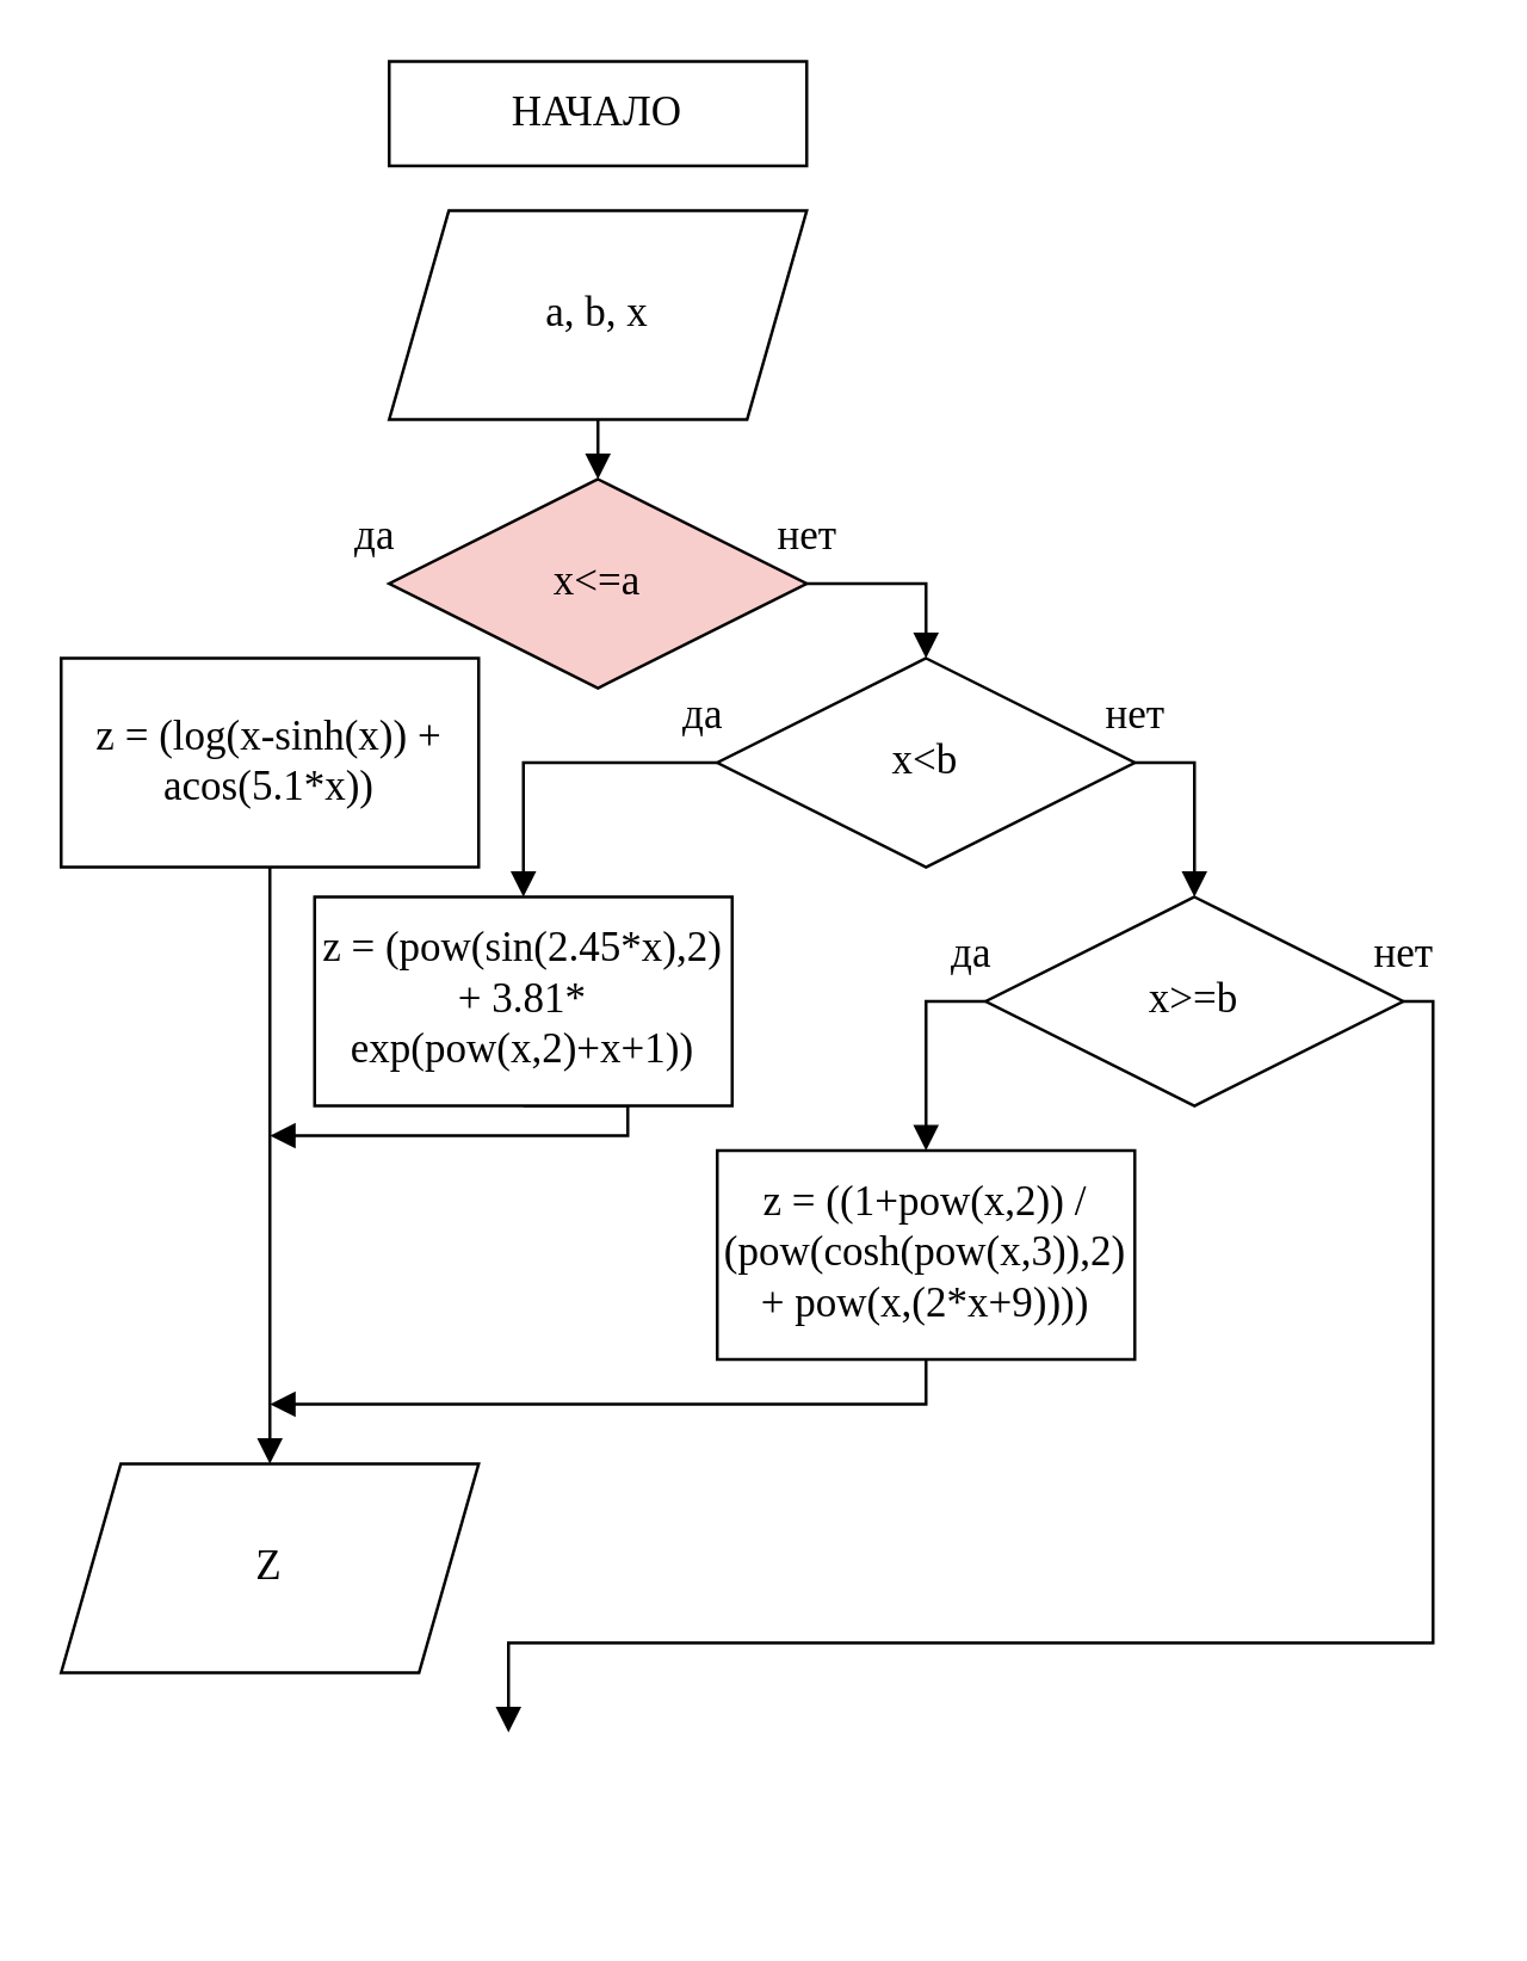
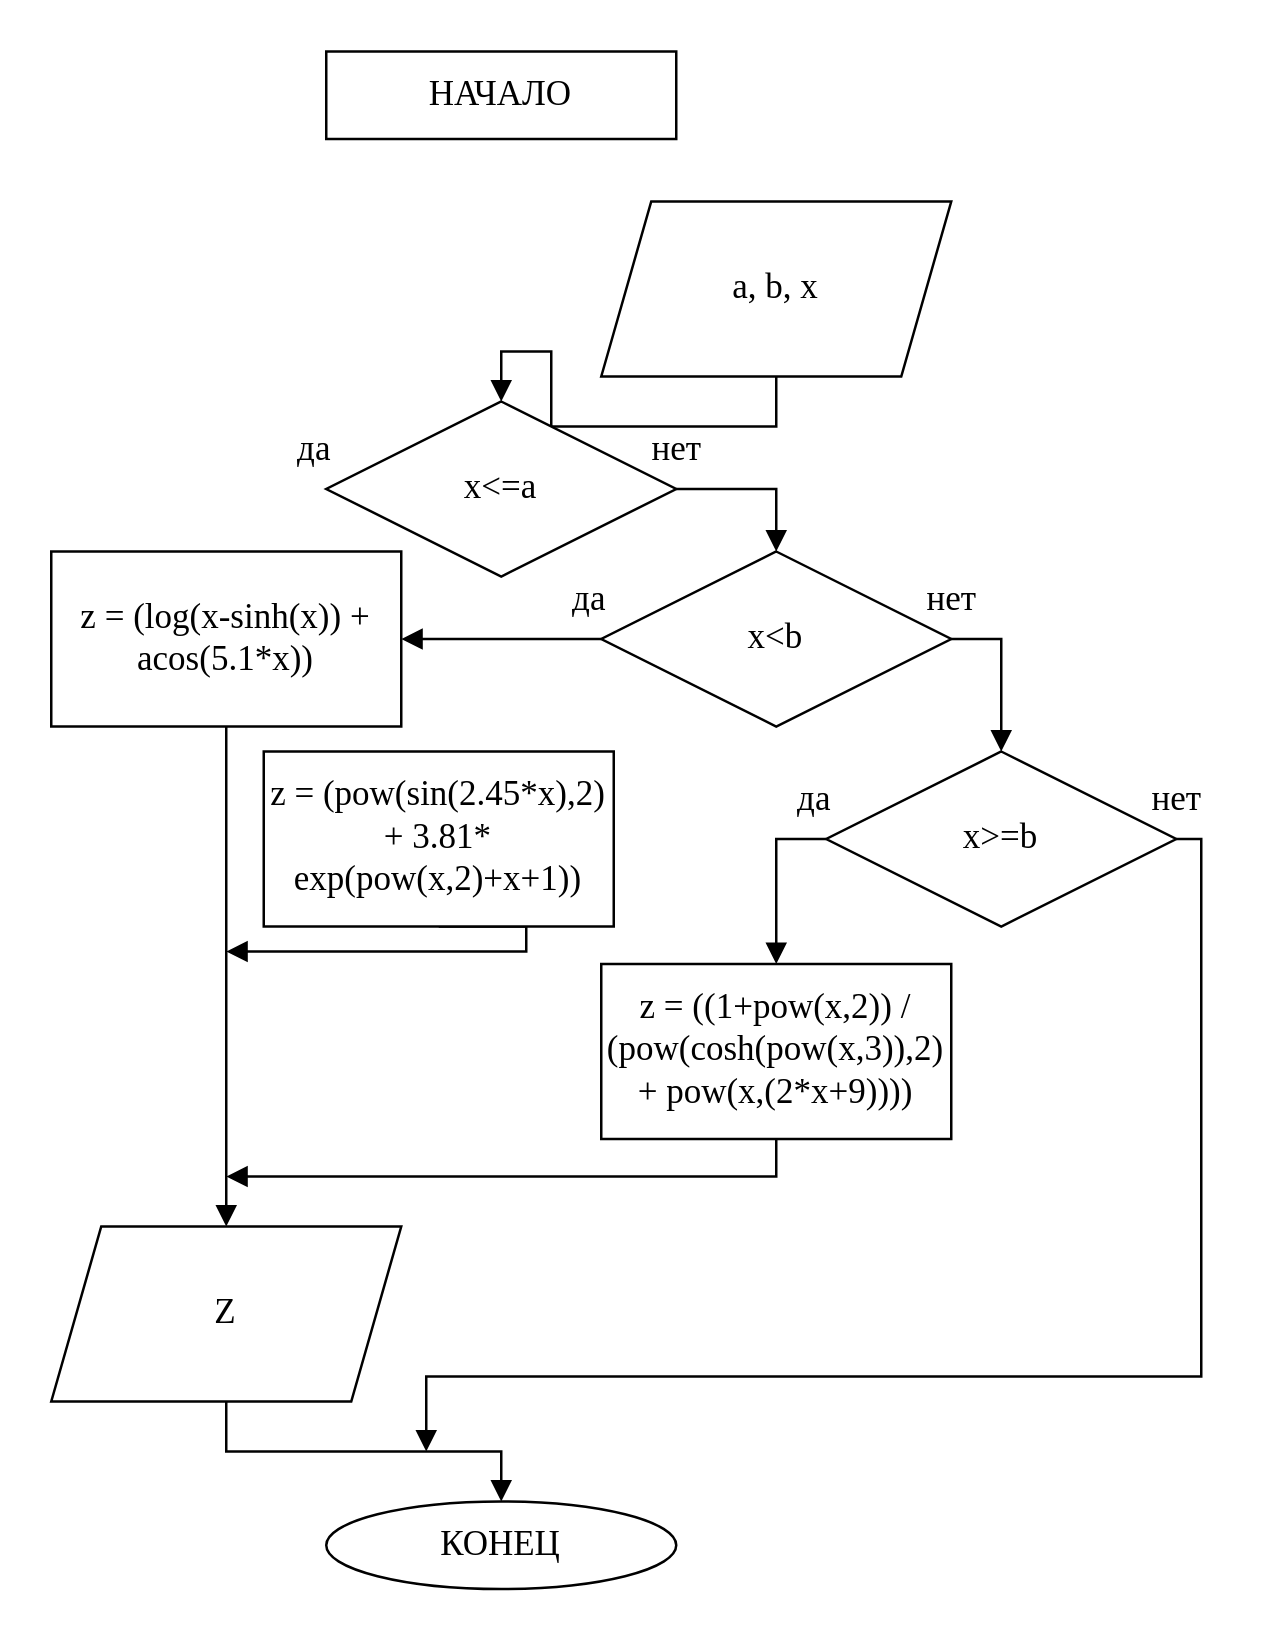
- <mxCell id="5" value="a, b, x" style="shape=parallelogram;perimeter=parallelogramPerimeter;whiteSpace=wrap;html=1;fixedSize=1;strokeWidth=1;fontFamily=Times New Roman;fontSize=14;" vertex="1" parent="1"><mxGeometry x="130" y="70" width="140" height="70" as="geometry" /></mxCell>
+ <mxCell id="5" value="a, b, x" style="shape=parallelogram;perimeter=parallelogramPerimeter;whiteSpace=wrap;html=1;fixedSize=1;strokeWidth=1;fontFamily=Times New Roman;fontSize=14;" vertex="1" parent="1"><mxGeometry x="240" y="80" width="140" height="70" as="geometry" /></mxCell>
- <mxCell id="7" value="x&amp;lt;=a" style="rhombus;whiteSpace=wrap;html=1;strokeWidth=1;fontFamily=Times New Roman;fontSize=14;fillColor=#f8cecc;" vertex="1" parent="1"><mxGeometry x="130" y="160" width="140" height="70" as="geometry" /></mxCell>
+ <mxCell id="7" value="x&amp;lt;=a" style="rhombus;whiteSpace=wrap;html=1;strokeWidth=1;fontFamily=Times New Roman;fontSize=14;" vertex="1" parent="1"><mxGeometry x="130" y="160" width="140" height="70" as="geometry" /></mxCell>
- <mxCell id="12" style="edgeStyle=orthogonalEdgeStyle;rounded=0;orthogonalLoop=1;jettySize=auto;html=1;exitX=0;exitY=0.5;exitDx=0;exitDy=0;entryX=0.5;entryY=0;entryDx=0;entryDy=0;endArrow=block;endFill=1;" edge="1" parent="1" source="14" target="18"><mxGeometry relative="1" as="geometry" /></mxCell>
+ <mxCell id="12" style="edgeStyle=orthogonalEdgeStyle;rounded=0;orthogonalLoop=1;jettySize=auto;html=1;exitX=0;exitY=0.5;exitDx=0;exitDy=0;endArrow=block;endFill=1;" edge="1" parent="1" source="14" target="10"><mxGeometry relative="1" as="geometry" /></mxCell>
+ <mxCell id="15" style="edgeStyle=orthogonalEdgeStyle;rounded=0;orthogonalLoop=1;jettySize=auto;html=1;exitX=0.5;exitY=1;exitDx=0;exitDy=0;entryX=0.5;entryY=0;entryDx=0;entryDy=0;endArrow=block;endFill=1;" edge="1" parent="1" source="16" target="3"><mxGeometry relative="1" as="geometry" /></mxCell>
+ <mxCell id="3" value="КОНЕЦ" style="ellipse;whiteSpace=wrap;html=1;fontSize=14;fontFamily=Times New Roman;labelBorderColor=none;strokeWidth=1;" vertex="1" parent="1"><mxGeometry x="130" y="600" width="140" height="35" as="geometry" /></mxCell>
